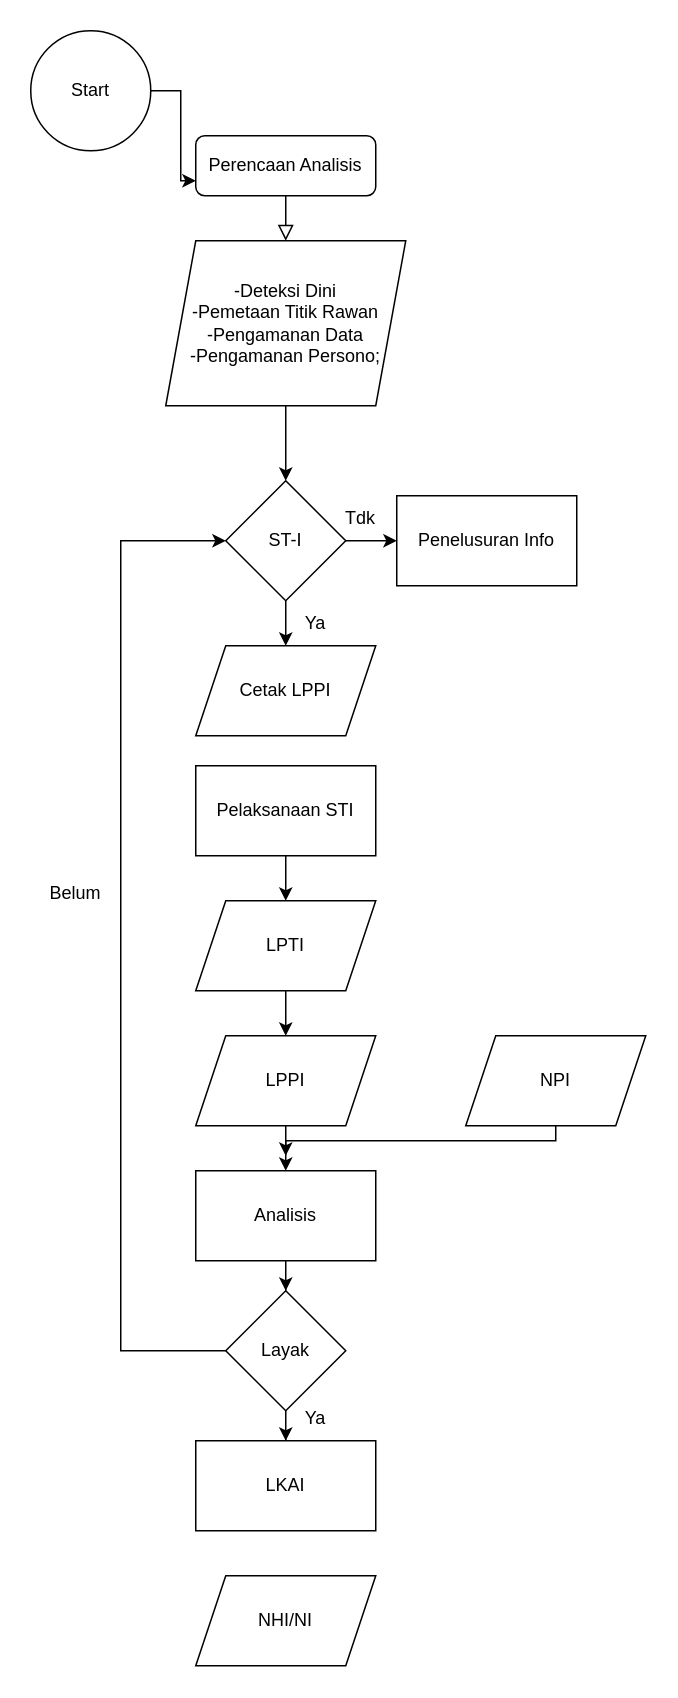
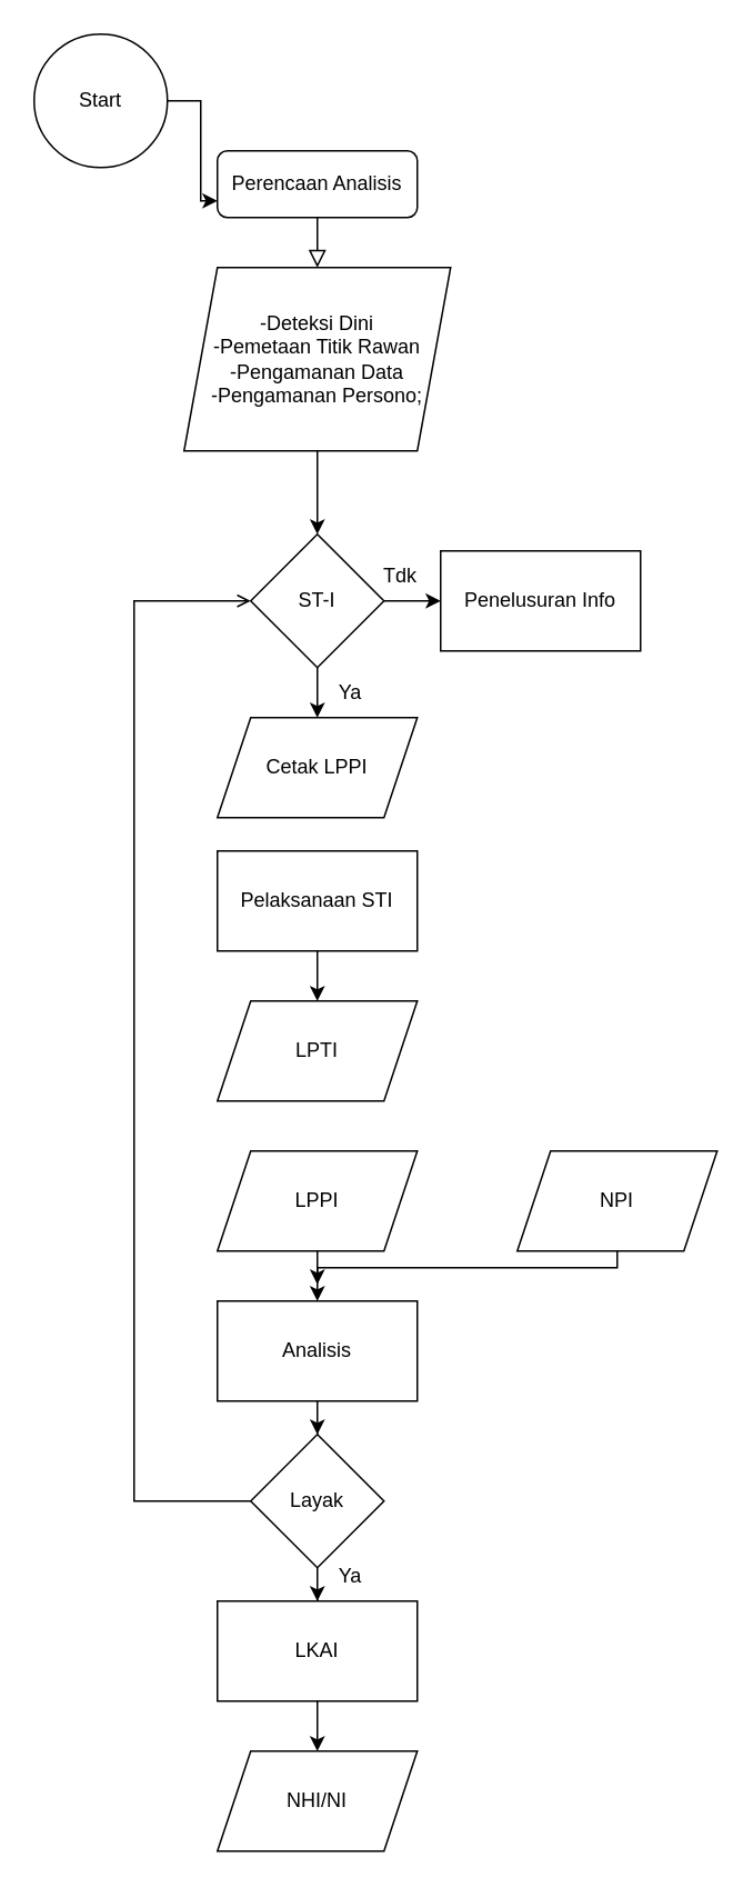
- <mxCell id="26" style="edgeStyle=orthogonalEdgeStyle;rounded=0;orthogonalLoop=1;jettySize=auto;html=1;entryX=0;entryY=0.5;entryDx=0;entryDy=0;" edge="1" parent="1" source="27" target="10"><mxGeometry relative="1" as="geometry"><Array as="points"><mxPoint x="80" y="900" /><mxPoint x="80" y="360" /></Array></mxGeometry></mxCell>
+ <mxCell id="26" style="edgeStyle=orthogonalEdgeStyle;rounded=0;orthogonalLoop=1;jettySize=auto;html=1;entryX=0;entryY=0.5;entryDx=0;entryDy=0;endArrow=open;" edge="1" parent="1" source="27" target="10"><mxGeometry relative="1" as="geometry"><Array as="points"><mxPoint x="80" y="900" /><mxPoint x="80" y="360" /></Array></mxGeometry></mxCell>
- <mxCell id="30" value="Belum" style="text;html=1;strokeColor=none;fillColor=none;align=center;verticalAlign=middle;whiteSpace=wrap;rounded=0;" vertex="1" parent="1"><mxGeometry x="20" y="580" width="60" height="30" as="geometry" /></mxCell>
- <mxCell id="17" value="" style="edgeStyle=orthogonalEdgeStyle;rounded=0;orthogonalLoop=1;jettySize=auto;html=1;" edge="1" parent="1" source="18" target="20"><mxGeometry relative="1" as="geometry" /></mxCell>
+ <mxCell id="28" value="" style="edgeStyle=orthogonalEdgeStyle;rounded=0;orthogonalLoop=1;jettySize=auto;html=1;" edge="1" parent="1" source="29" target="32"><mxGeometry relative="1" as="geometry" /></mxCell>
